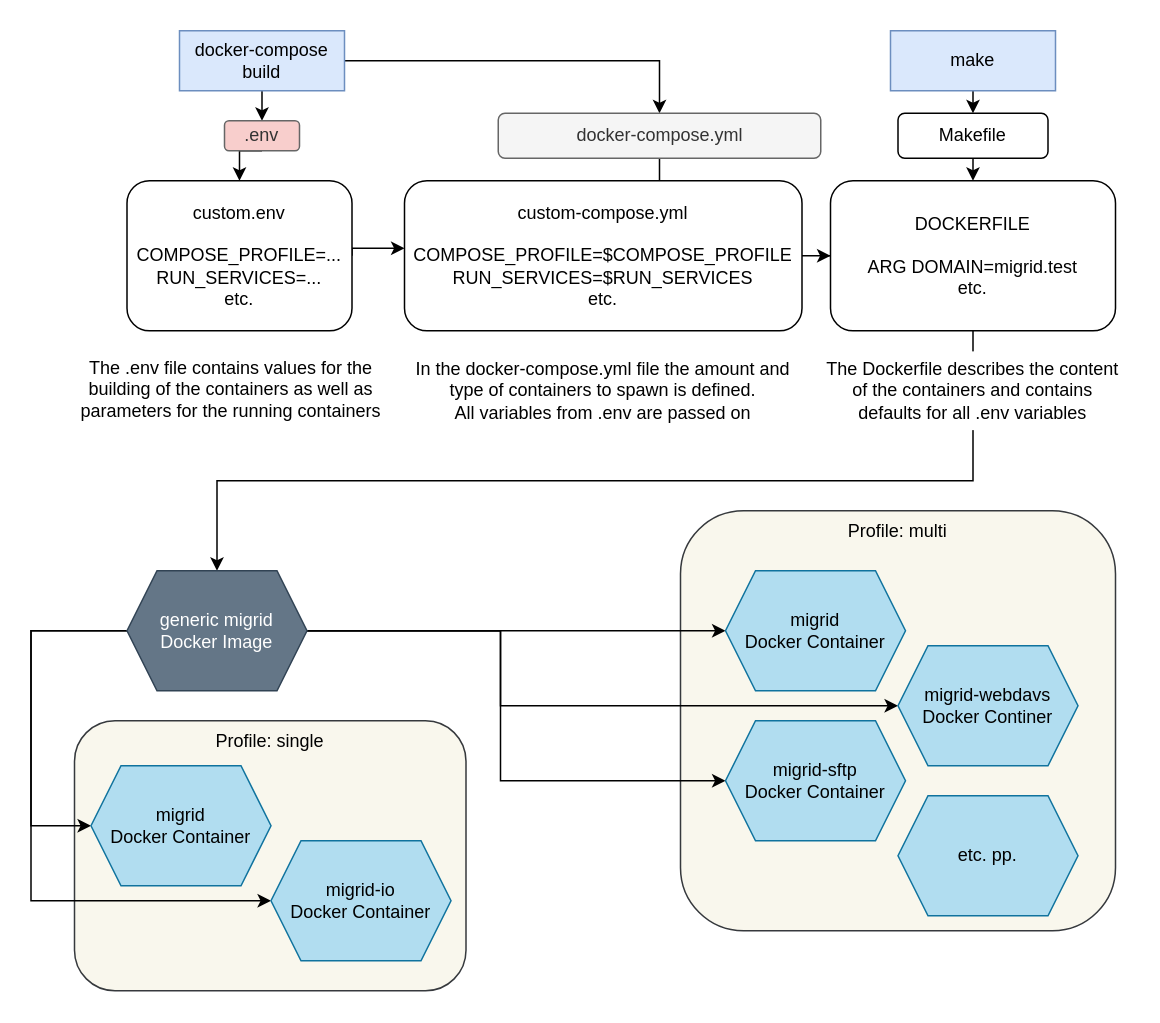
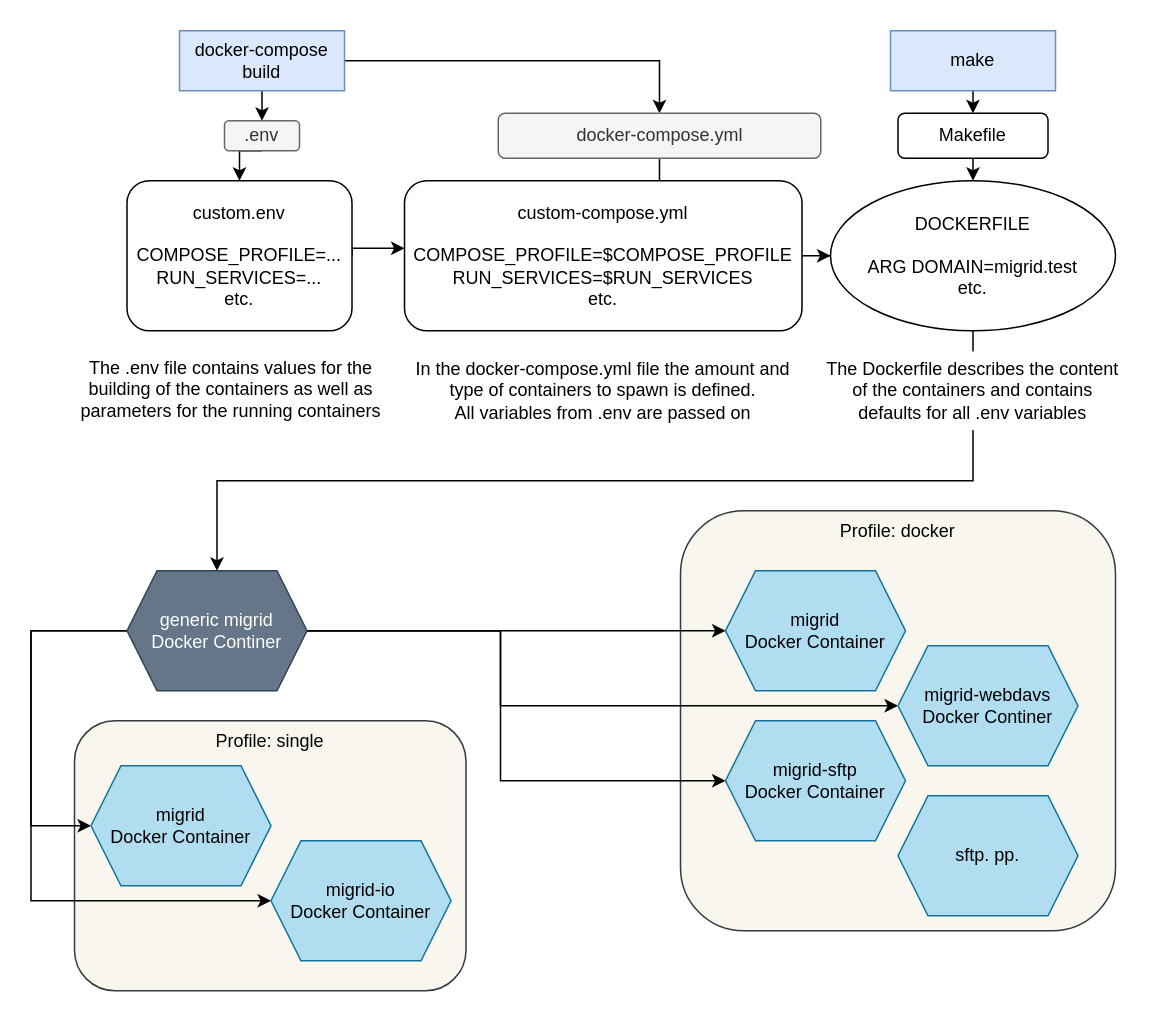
- <mxCell id="15" value=".env" style="rounded=1;whiteSpace=wrap;html=1;fillColor=#f8cecc;fontColor=#333333;strokeColor=#666666;" parent="1" vertex="1"><mxGeometry x="149" y="80" width="50" height="20" as="geometry" /></mxCell>
+ <mxCell id="15" value=".env" style="rounded=1;whiteSpace=wrap;html=1;fillColor=#f5f5f5;fontColor=#333333;strokeColor=#666666;" parent="1" vertex="1"><mxGeometry x="149" y="80" width="50" height="20" as="geometry" /></mxCell>
- <mxCell id="27" value="DOCKERFILE&lt;br&gt;&lt;br&gt;ARG DOMAIN=migrid.test&lt;br style=&quot;border-color: var(--border-color);&quot;&gt;etc." style="rounded=1;whiteSpace=wrap;html=1;" parent="1" vertex="1"><mxGeometry x="553" y="120" width="190" height="100" as="geometry" /></mxCell>
+ <mxCell id="27" value="DOCKERFILE&lt;br&gt;&lt;br&gt;ARG DOMAIN=migrid.test&lt;br style=&quot;border-color: var(--border-color);&quot;&gt;etc." style="ellipse;whiteSpace=wrap;html=1;" parent="1" vertex="1"><mxGeometry x="553" y="120" width="190" height="100" as="geometry" /></mxCell>
- <mxCell id="3" value="Profile: multi" style="rounded=1;whiteSpace=wrap;html=1;fillColor=#f9f7ed;strokeColor=#36393d;labelPosition=center;verticalLabelPosition=middle;align=center;verticalAlign=top;" parent="1" vertex="1"><mxGeometry x="453" y="340" width="290" height="280" as="geometry" /></mxCell>
+ <mxCell id="3" value="Profile: docker" style="rounded=1;whiteSpace=wrap;html=1;fillColor=#f9f7ed;strokeColor=#36393d;labelPosition=center;verticalLabelPosition=middle;align=center;verticalAlign=top;" parent="1" vertex="1"><mxGeometry x="453" y="340" width="290" height="280" as="geometry" /></mxCell>
- <mxCell id="10" value="generic migrid&lt;br&gt;Docker Image" style="shape=hexagon;perimeter=hexagonPerimeter2;whiteSpace=wrap;html=1;fixedSize=1;fillColor=#647687;fontColor=#ffffff;strokeColor=#314354;" parent="1" vertex="1"><mxGeometry x="84" y="380" width="120" height="80" as="geometry" /></mxCell>
+ <mxCell id="10" value="generic migrid&lt;br&gt;Docker Continer" style="shape=hexagon;perimeter=hexagonPerimeter2;whiteSpace=wrap;html=1;fixedSize=1;fillColor=#647687;fontColor=#ffffff;strokeColor=#314354;" parent="1" vertex="1"><mxGeometry x="84" y="380" width="120" height="80" as="geometry" /></mxCell>
- <mxCell id="33" value="etc. pp." style="shape=hexagon;perimeter=hexagonPerimeter2;whiteSpace=wrap;html=1;fixedSize=1;fillColor=#b1ddf0;strokeColor=#10739e;" parent="1" vertex="1"><mxGeometry x="598" y="530" width="120" height="80" as="geometry" /></mxCell>
+ <mxCell id="33" value="sftp. pp." style="shape=hexagon;perimeter=hexagonPerimeter2;whiteSpace=wrap;html=1;fixedSize=1;fillColor=#b1ddf0;strokeColor=#10739e;" parent="1" vertex="1"><mxGeometry x="598" y="530" width="120" height="80" as="geometry" /></mxCell>
